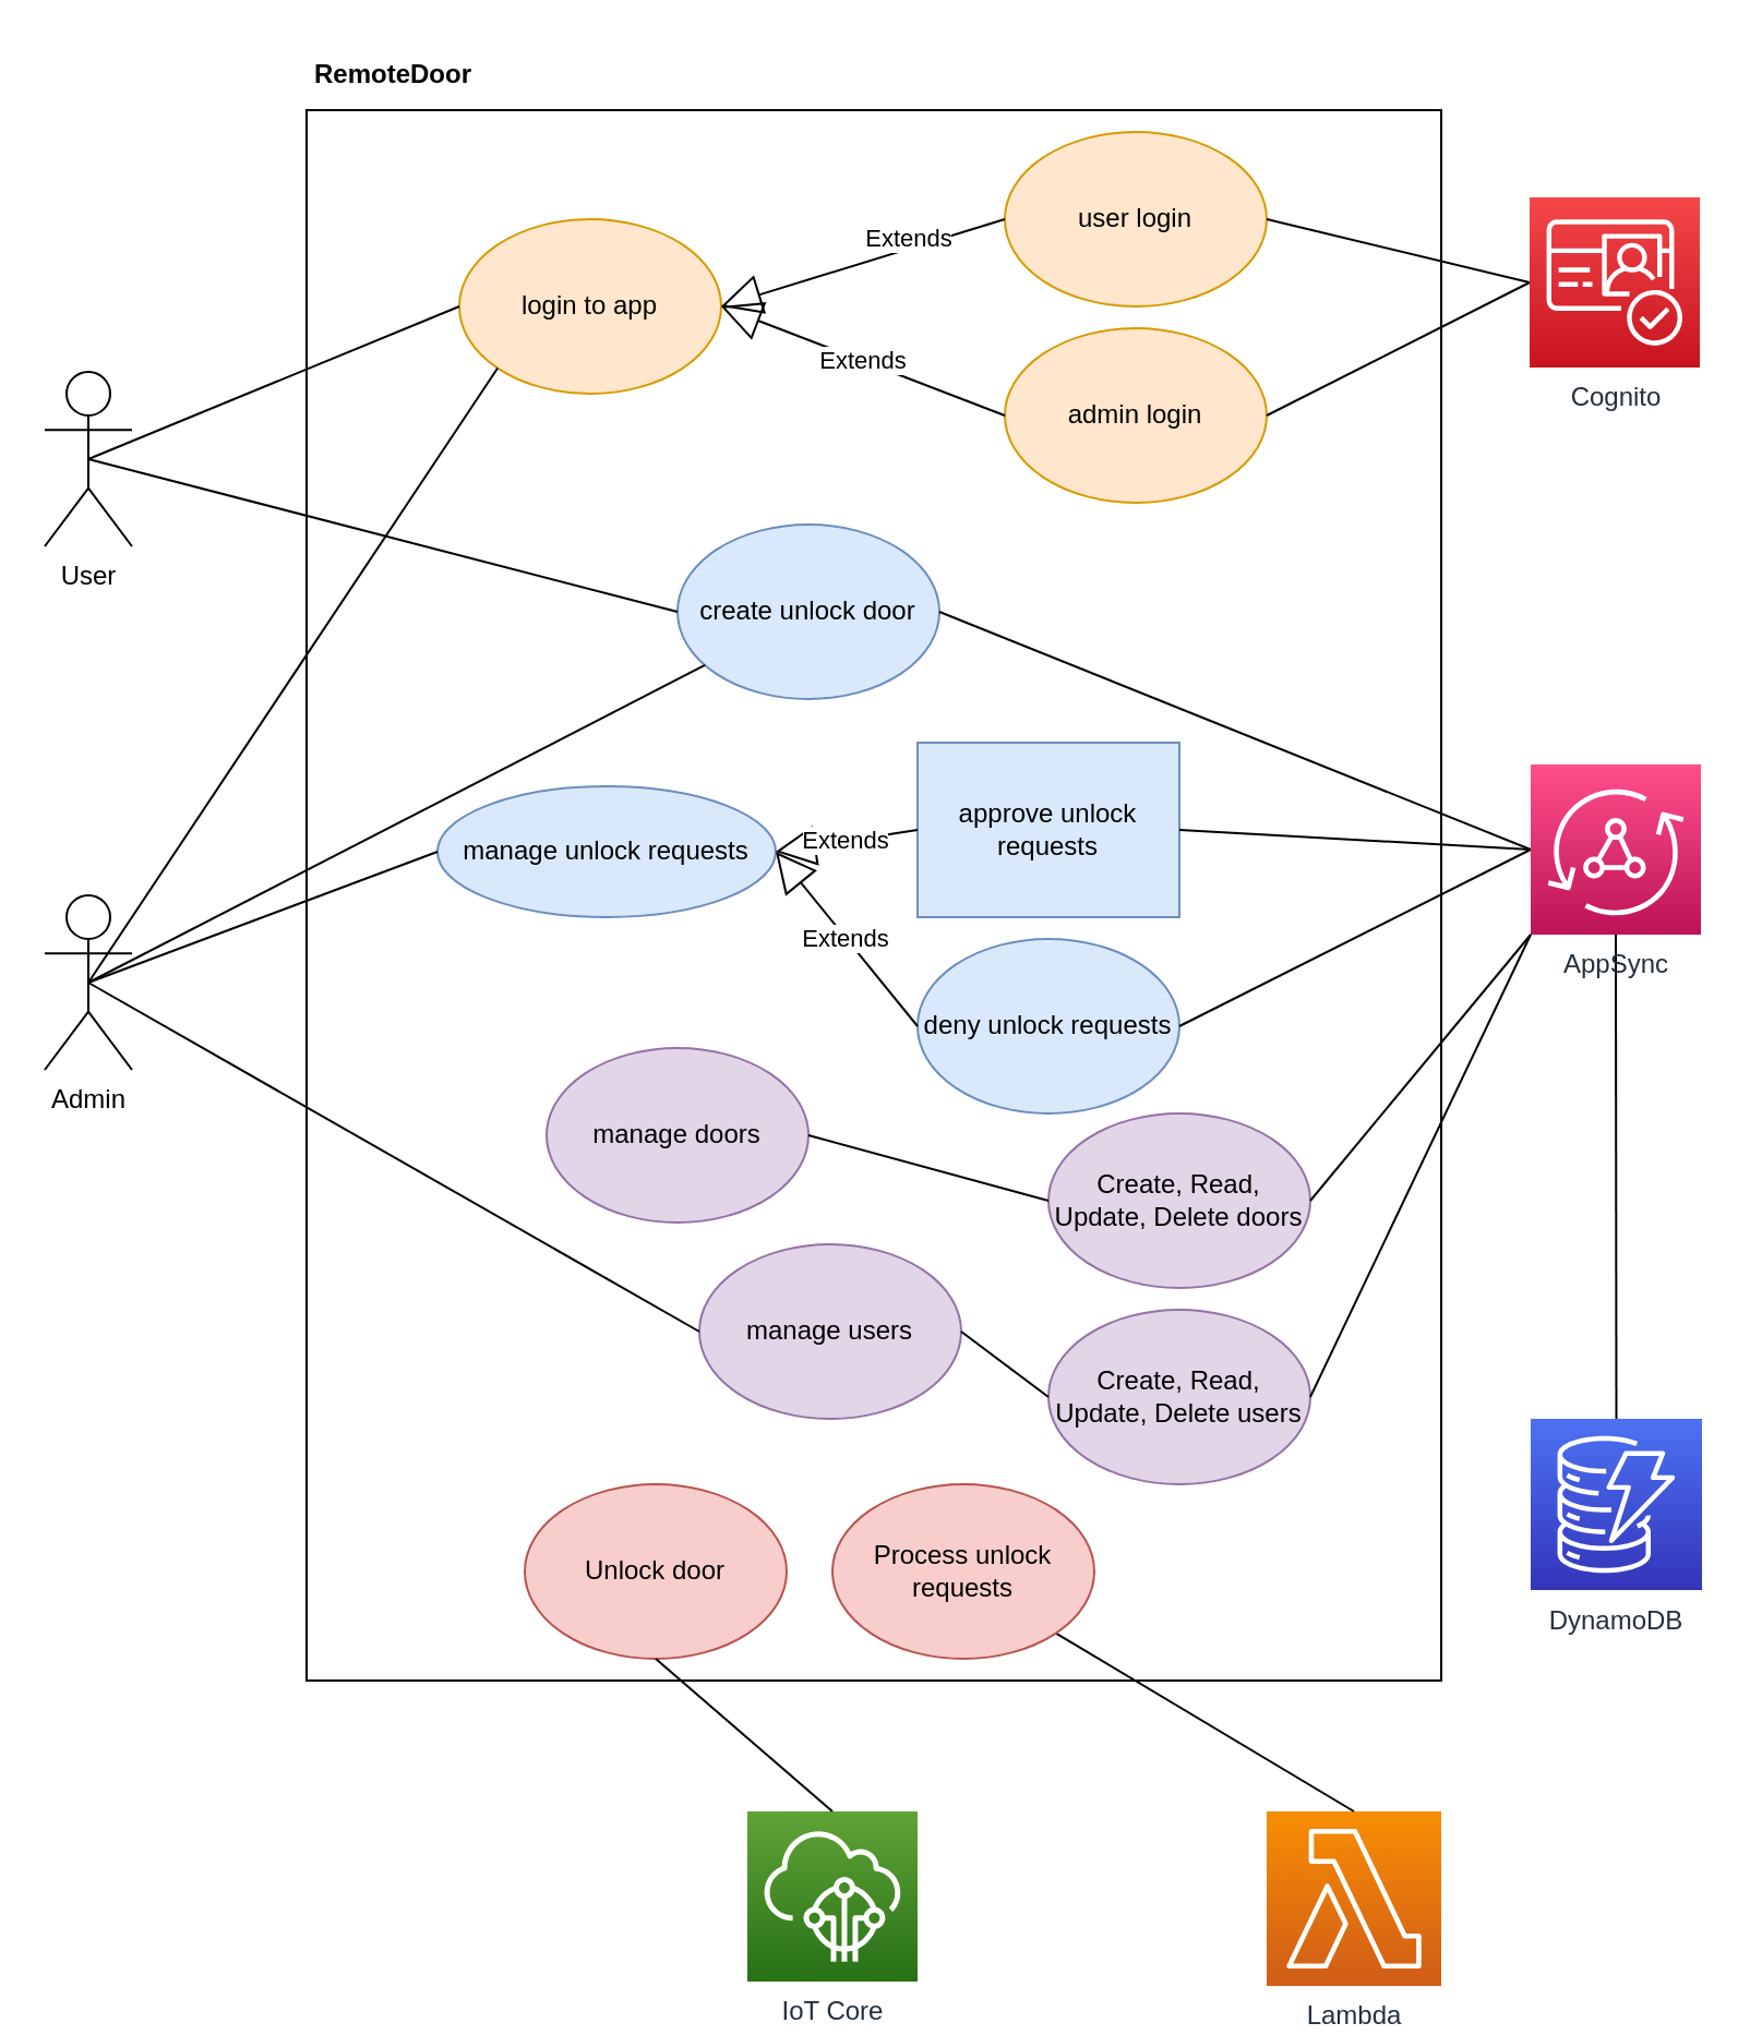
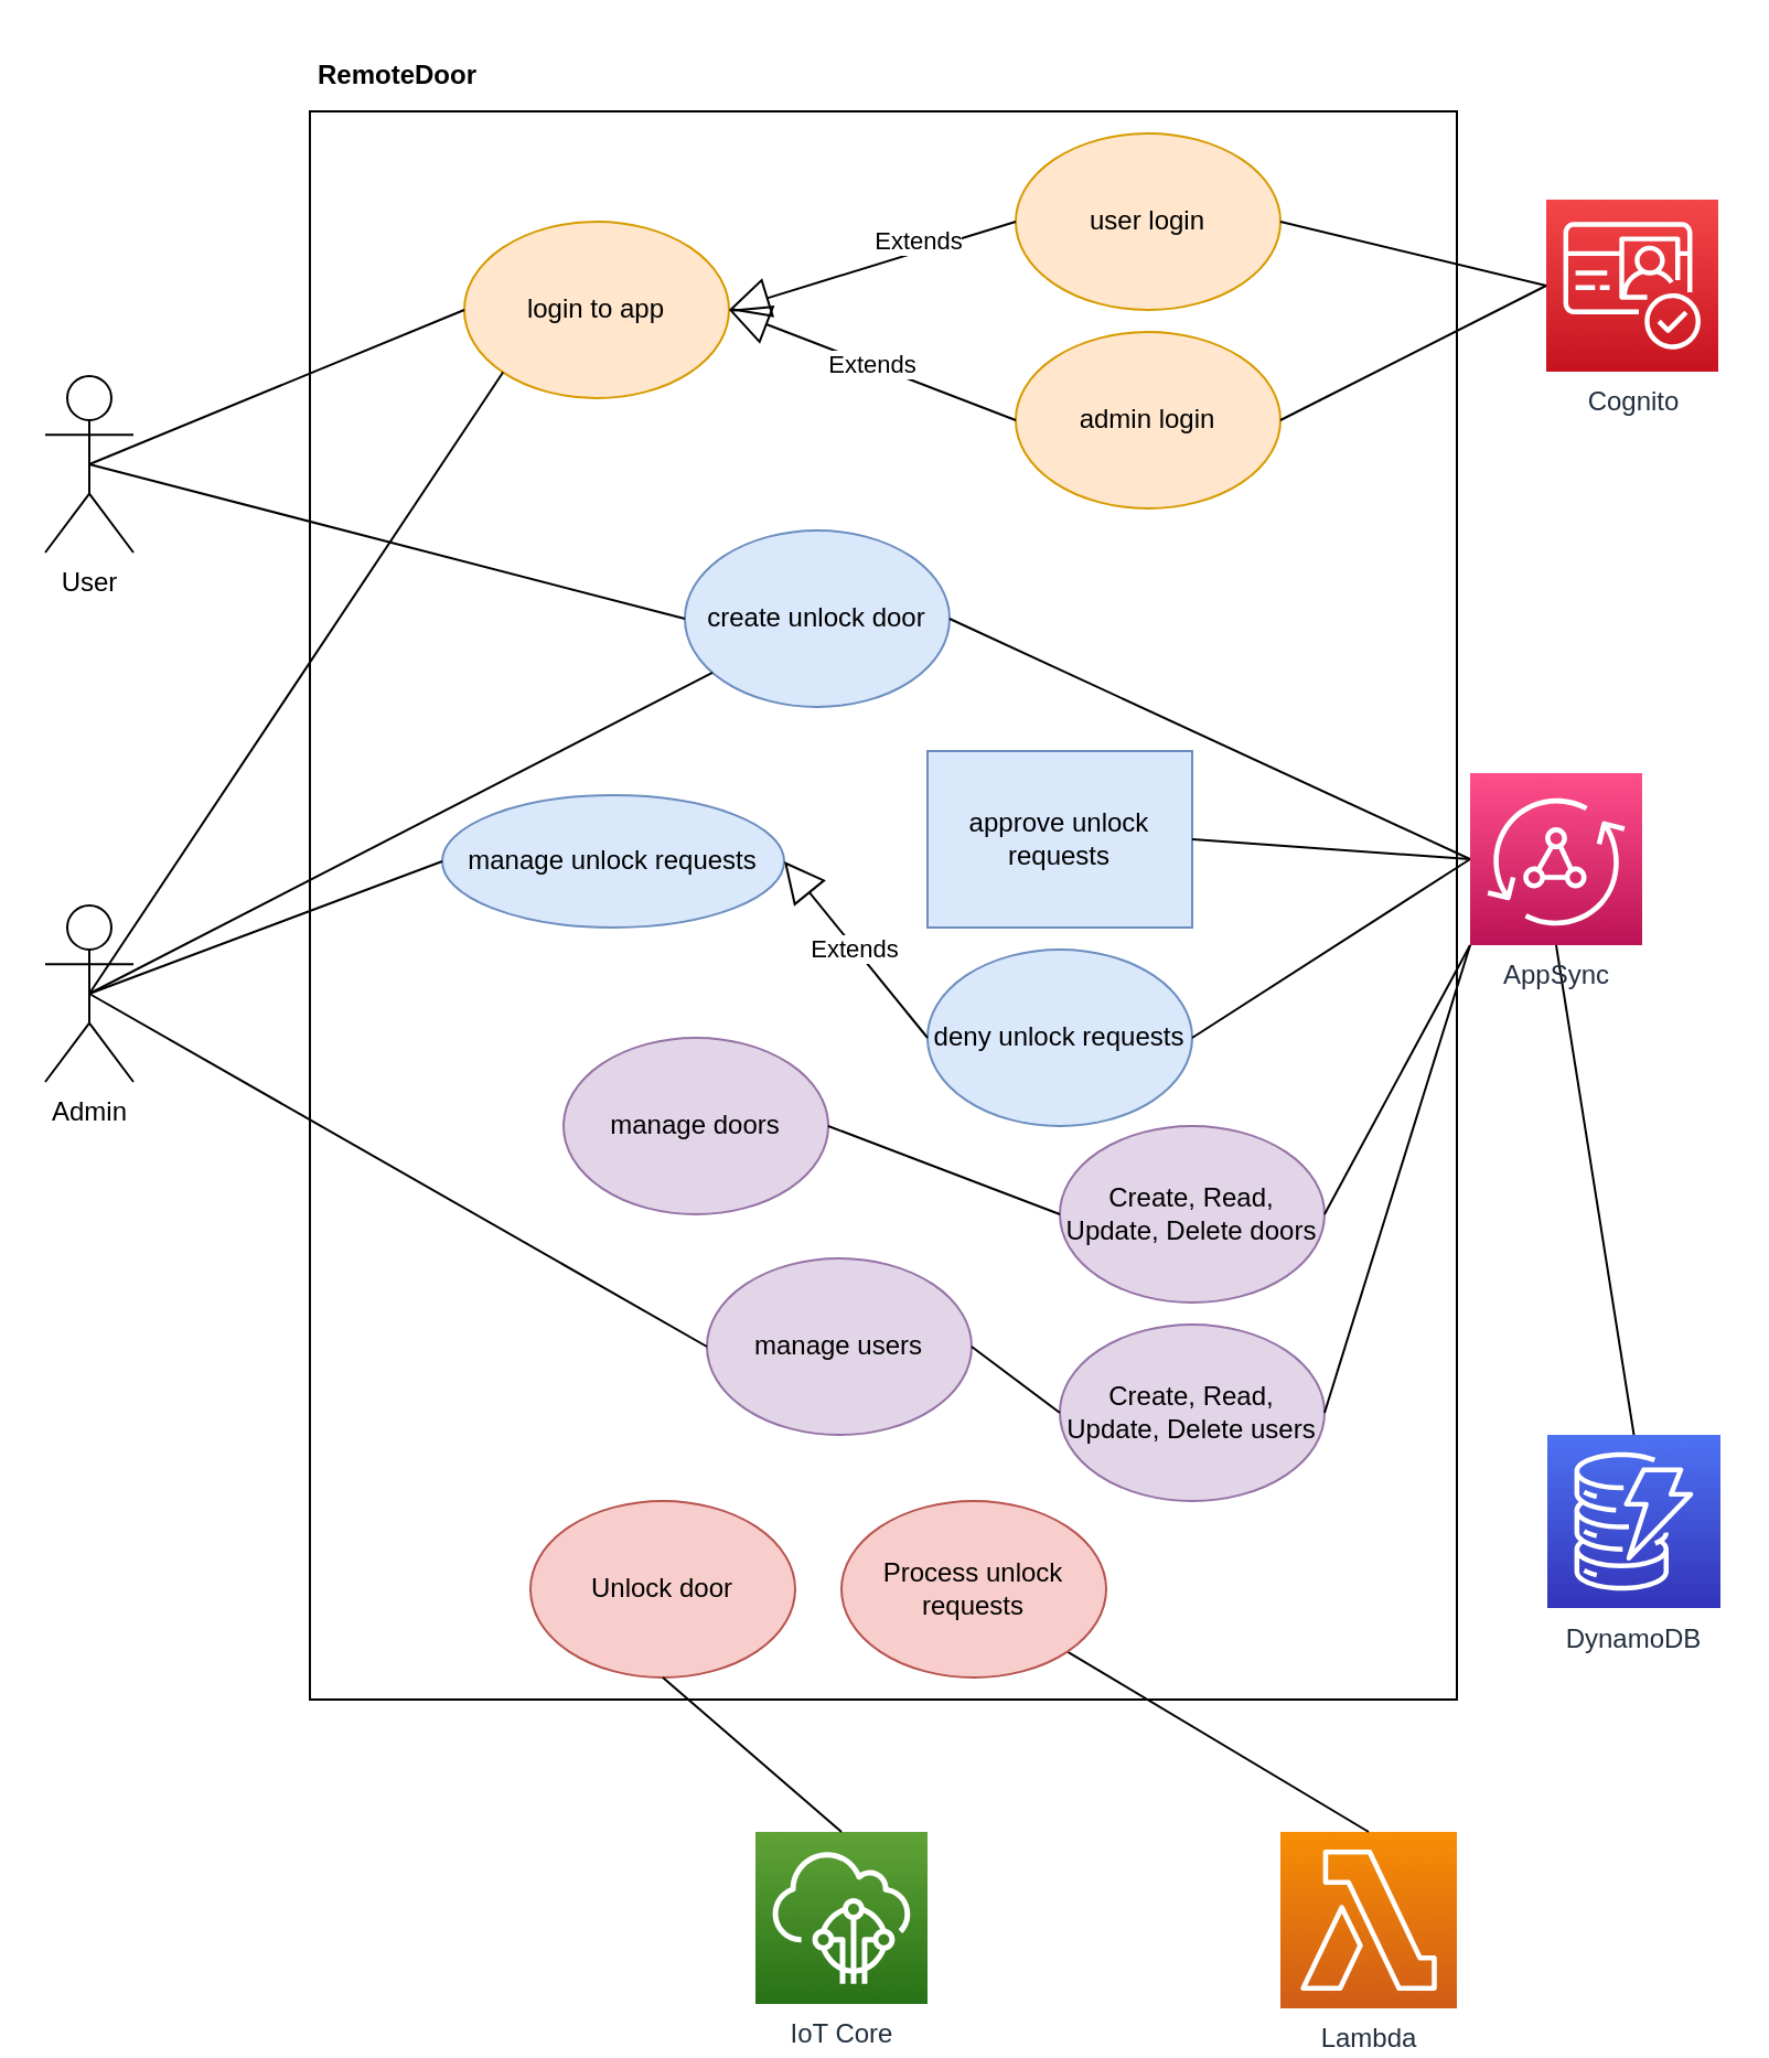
- <mxCell id="28" value="Extends" style="endArrow=block;endSize=16;endFill=0;html=1;rounded=0;exitX=0;exitY=0.5;exitDx=0;exitDy=0;entryX=1;entryY=0.5;entryDx=0;entryDy=0;" parent="1" source="8" target="26" edge="1"><mxGeometry width="160" relative="1" as="geometry"><mxPoint x="240" y="520" as="sourcePoint" /><mxPoint x="400" y="520" as="targetPoint" /></mxGeometry></mxCell>
- <mxCell id="35" value="AppSync" style="sketch=0;points=[[0,0,0],[0.25,0,0],[0.5,0,0],[0.75,0,0],[1,0,0],[0,1,0],[0.25,1,0],[0.5,1,0],[0.75,1,0],[1,1,0],[0,0.25,0],[0,0.5,0],[0,0.75,0],[1,0.25,0],[1,0.5,0],[1,0.75,0]];outlineConnect=0;fontColor=#232F3E;gradientColor=#FF4F8B;gradientDirection=north;fillColor=#BC1356;strokeColor=#ffffff;dashed=0;verticalLabelPosition=bottom;verticalAlign=top;align=center;html=1;fontSize=12;fontStyle=0;aspect=fixed;shape=mxgraph.aws4.resourceIcon;resIcon=mxgraph.aws4.appsync;" vertex="1" parent="1"><mxGeometry x="701" y="350" width="78" height="78" as="geometry" /></mxCell>
+ <mxCell id="35" value="AppSync" style="sketch=0;points=[[0,0,0],[0.25,0,0],[0.5,0,0],[0.75,0,0],[1,0,0],[0,1,0],[0.25,1,0],[0.5,1,0],[0.75,1,0],[1,1,0],[0,0.25,0],[0,0.5,0],[0,0.75,0],[1,0.25,0],[1,0.5,0],[1,0.75,0]];outlineConnect=0;fontColor=#232F3E;gradientColor=#FF4F8B;gradientDirection=north;fillColor=#BC1356;strokeColor=#ffffff;dashed=0;verticalLabelPosition=bottom;verticalAlign=top;align=center;html=1;fontSize=12;fontStyle=0;aspect=fixed;shape=mxgraph.aws4.resourceIcon;resIcon=mxgraph.aws4.appsync;" vertex="1" parent="1"><mxGeometry x="666" y="350" width="78" height="78" as="geometry" /></mxCell>
- <mxCell id="7" value="manage doors" style="ellipse;whiteSpace=wrap;html=1;fillColor=#e1d5e7;strokeColor=#9673a6;" parent="1" vertex="1"><mxGeometry x="250" y="480" width="120" height="80" as="geometry" /></mxCell>
+ <mxCell id="7" value="manage doors" style="ellipse;whiteSpace=wrap;html=1;fillColor=#e1d5e7;strokeColor=#9673a6;" parent="1" vertex="1"><mxGeometry x="255" y="470" width="120" height="80" as="geometry" /></mxCell>
